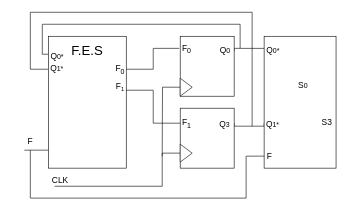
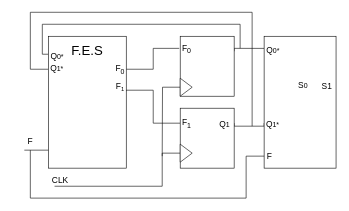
- <mxCell id="23" value="&lt;sub&gt;&lt;span style=&quot;font-size: 14px&quot;&gt;Q&lt;/span&gt;0&lt;/sub&gt;" style="text;html=1;strokeColor=none;fillColor=none;align=center;verticalAlign=middle;whiteSpace=wrap;rounded=0;fontSize=14;" parent="1" vertex="1"><mxGeometry x="364.5" y="66" width="20" height="30" as="geometry" /></mxCell>
+ <mxCell id="30" value="&lt;sub&gt;&lt;span style=&quot;font-size: 14px&quot;&gt;S1&lt;/span&gt;&lt;/sub&gt;" style="text;html=1;strokeColor=none;fillColor=none;align=center;verticalAlign=middle;whiteSpace=wrap;rounded=0;fontSize=14;" parent="1" vertex="1"><mxGeometry x="535" y="126" width="20" height="30" as="geometry" /></mxCell>
- <mxCell id="31" value="&lt;sub&gt;&lt;span style=&quot;font-size: 14px&quot;&gt;S3&lt;/span&gt;&lt;/sub&gt;" style="text;html=1;strokeColor=none;fillColor=none;align=center;verticalAlign=middle;whiteSpace=wrap;rounded=0;fontSize=14;" parent="1" vertex="1"><mxGeometry x="535" y="186" width="20" height="30" as="geometry" /></mxCell>
- <mxCell id="22" value="&lt;sub&gt;&lt;span style=&quot;font-size: 14px&quot;&gt;Q&lt;/span&gt;&lt;span style=&quot;font-size: 11.667px&quot;&gt;3&lt;/span&gt;&lt;/sub&gt;" style="text;html=1;strokeColor=none;fillColor=none;align=center;verticalAlign=middle;whiteSpace=wrap;rounded=0;fontSize=14;" parent="1" vertex="1"><mxGeometry x="350" y="190" width="49" height="30" as="geometry" /></mxCell>
+ <mxCell id="22" value="&lt;sub&gt;&lt;span style=&quot;font-size: 14px&quot;&gt;Q&lt;/span&gt;&lt;span style=&quot;font-size: 11.667px&quot;&gt;1&lt;/span&gt;&lt;/sub&gt;" style="text;html=1;strokeColor=none;fillColor=none;align=center;verticalAlign=middle;whiteSpace=wrap;rounded=0;fontSize=14;" parent="1" vertex="1"><mxGeometry x="350" y="190" width="49" height="30" as="geometry" /></mxCell>
